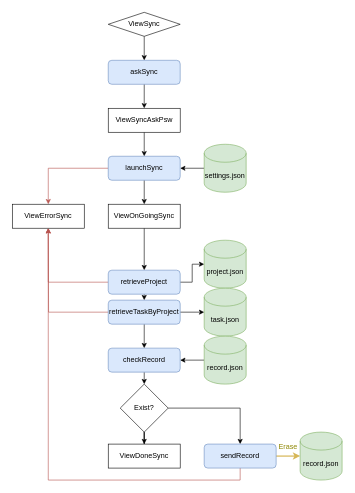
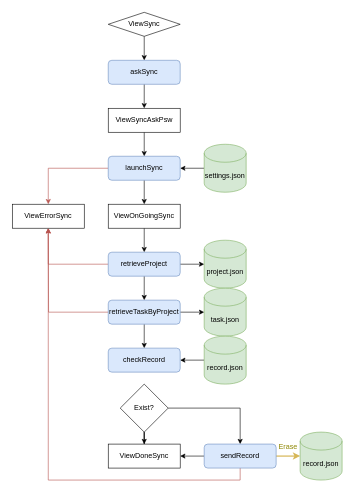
- <mxCell id="16" value="retrieveProject" style="rounded=1;whiteSpace=wrap;html=1;fillColor=#dae8fc;strokeColor=#6c8ebf;" vertex="1" parent="1"><mxGeometry x="180" y="450" width="120" height="40" as="geometry" /></mxCell>
+ <mxCell id="16" value="retrieveProject" style="rounded=1;whiteSpace=wrap;html=1;fillColor=#dae8fc;strokeColor=#6c8ebf;" vertex="1" parent="1"><mxGeometry x="180" y="420" width="120" height="40" as="geometry" /></mxCell>
- <mxCell id="23" style="edgeStyle=orthogonalEdgeStyle;rounded=0;orthogonalLoop=1;jettySize=auto;html=1;exitX=0.5;exitY=1;exitDx=0;exitDy=0;entryX=0.5;entryY=0;entryDx=0;entryDy=0;" edge="1" parent="1" source="24" target="30"><mxGeometry relative="1" as="geometry" /></mxCell>
+ <mxCell id="34" style="edgeStyle=orthogonalEdgeStyle;rounded=0;orthogonalLoop=1;jettySize=auto;html=1;exitX=0;exitY=0.5;exitDx=0;exitDy=0;entryX=1;entryY=0.5;entryDx=0;entryDy=0;" edge="1" parent="1" source="37" target="33"><mxGeometry relative="1" as="geometry" /></mxCell>
